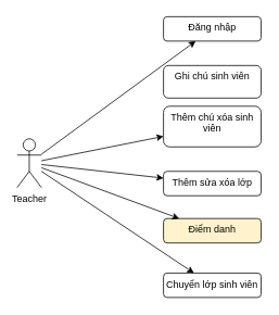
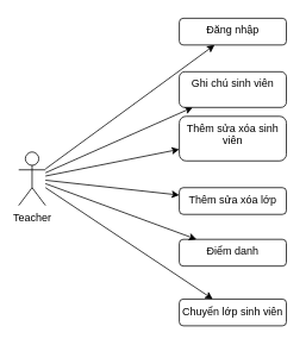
- <mxCell id="8" value="Thêm chú xóa sinh viên" style="rounded=1;whiteSpace=wrap;html=1;verticalAlign=top;" vertex="1" parent="1"><mxGeometry x="200" y="130" width="120" height="50" as="geometry" /></mxCell>
+ <mxCell id="8" value="Thêm sửa xóa sinh viên" style="rounded=1;whiteSpace=wrap;html=1;verticalAlign=top;" vertex="1" parent="1"><mxGeometry x="200" y="130" width="120" height="50" as="geometry" /></mxCell>
+ <mxCell id="3" style="rounded=0;orthogonalLoop=1;jettySize=auto;html=1;" edge="1" parent="1" source="4" target="6"><mxGeometry relative="1" as="geometry" /></mxCell>
- <mxCell id="11" value="Điểm danh" style="rounded=1;whiteSpace=wrap;html=1;verticalAlign=top;fillColor=#fff2cc;" vertex="1" parent="1"><mxGeometry x="200" y="268" width="120" height="30" as="geometry" /></mxCell>
+ <mxCell id="11" value="Điểm danh" style="rounded=1;whiteSpace=wrap;html=1;verticalAlign=top;" vertex="1" parent="1"><mxGeometry x="200" y="268" width="120" height="30" as="geometry" /></mxCell>
